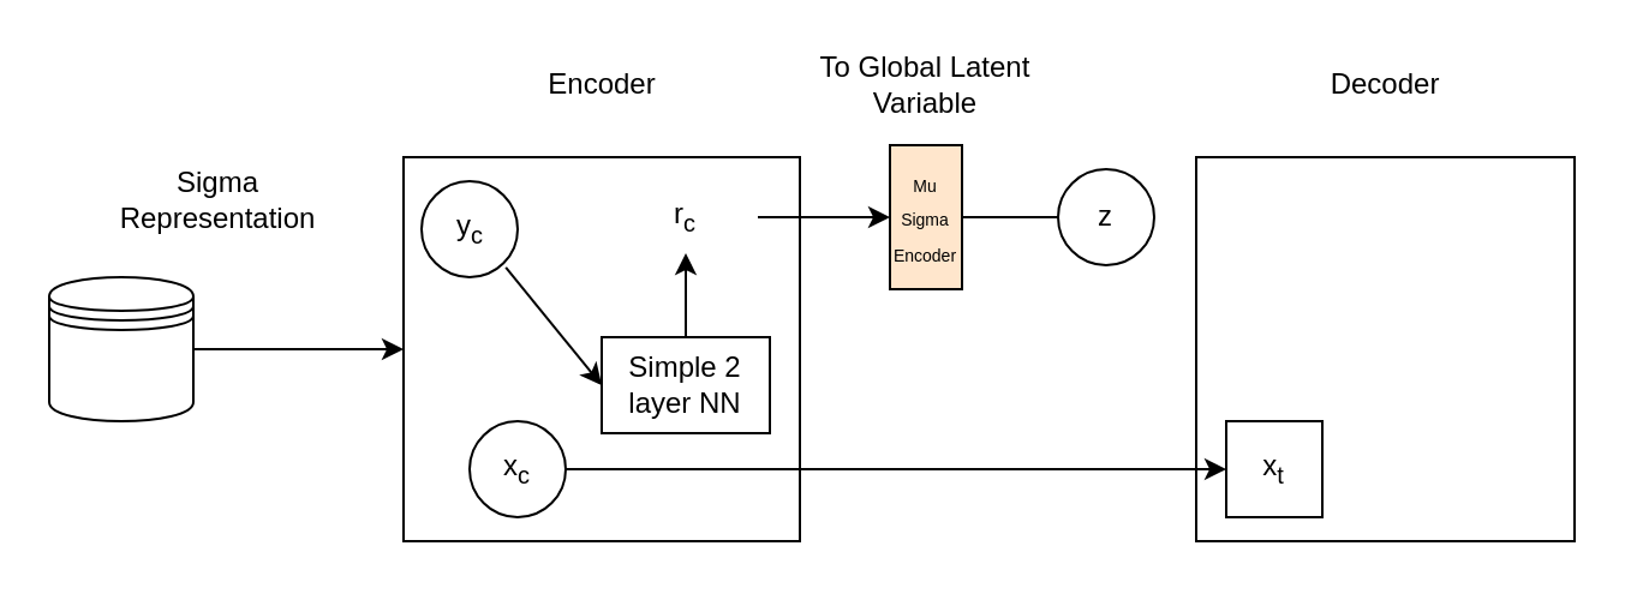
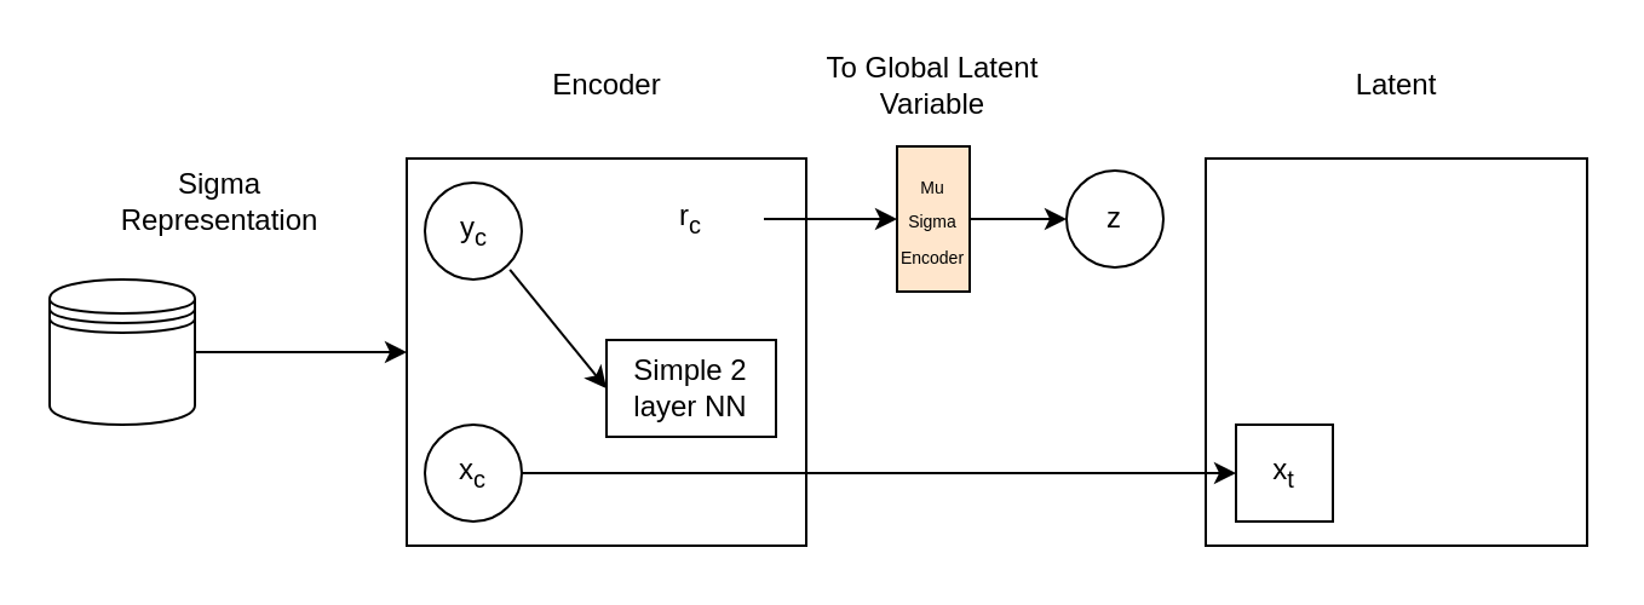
- <mxCell id="6" value="Decoder" style="text;html=1;align=center;verticalAlign=middle;resizable=0;points=[];autosize=1;strokeColor=none;fillColor=none;" vertex="1" parent="1"><mxGeometry x="541.25" y="20" width="70" height="30" as="geometry" /></mxCell>
+ <mxCell id="6" value="Latent" style="text;html=1;align=center;verticalAlign=middle;resizable=0;points=[];autosize=1;strokeColor=none;fillColor=none;" vertex="1" parent="1"><mxGeometry x="541.25" y="20" width="70" height="30" as="geometry" /></mxCell>
- <mxCell id="20" value="" style="edgeStyle=orthogonalEdgeStyle;rounded=0;orthogonalLoop=1;jettySize=auto;html=1;endArrow=none;" edge="1" parent="1" source="21" target="18"><mxGeometry relative="1" as="geometry" /></mxCell>
+ <mxCell id="20" value="" style="edgeStyle=orthogonalEdgeStyle;rounded=0;orthogonalLoop=1;jettySize=auto;html=1;" edge="1" parent="1" source="21" target="18"><mxGeometry relative="1" as="geometry" /></mxCell>
- <mxCell id="12" value="" style="edgeStyle=orthogonalEdgeStyle;rounded=0;orthogonalLoop=1;jettySize=auto;html=1;entryX=0.5;entryY=1;entryDx=0;entryDy=0;" edge="1" parent="1" source="13" target="17"><mxGeometry relative="1" as="geometry"><mxPoint x="310" y="95" as="targetPoint" /></mxGeometry></mxCell>
- <mxCell id="11" value="x&lt;sub&gt;c&lt;/sub&gt;" style="ellipse;whiteSpace=wrap;html=1;aspect=fixed;" vertex="1" parent="1"><mxGeometry x="195" y="175" width="40" height="40" as="geometry" /></mxCell>
+ <mxCell id="11" value="x&lt;sub&gt;c&lt;/sub&gt;" style="ellipse;whiteSpace=wrap;html=1;aspect=fixed;" vertex="1" parent="1"><mxGeometry x="175" y="175" width="40" height="40" as="geometry" /></mxCell>
